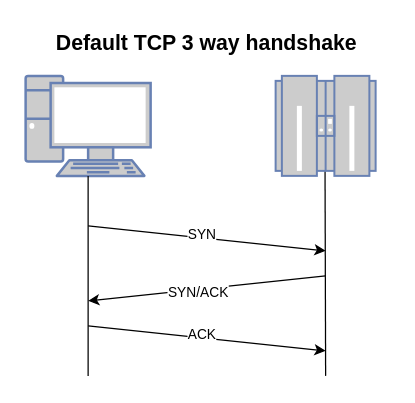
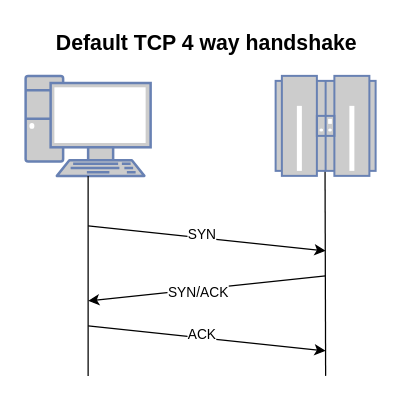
- <mxCell id="12" value="&lt;b&gt;&lt;font style=&quot;font-size: 17px;&quot;&gt;Default TCP 3 way handshake&lt;/font&gt;&lt;/b&gt;" style="text;html=1;strokeColor=none;fillColor=none;align=center;verticalAlign=middle;whiteSpace=wrap;rounded=0;" vertex="1" parent="1"><mxGeometry x="20" y="20" width="290" height="30" as="geometry" /></mxCell>
+ <mxCell id="12" value="&lt;b&gt;&lt;font style=&quot;font-size: 17px;&quot;&gt;Default TCP 4 way handshake&lt;/font&gt;&lt;/b&gt;" style="text;html=1;strokeColor=none;fillColor=none;align=center;verticalAlign=middle;whiteSpace=wrap;rounded=0;" vertex="1" parent="1"><mxGeometry x="20" y="20" width="290" height="30" as="geometry" /></mxCell>
